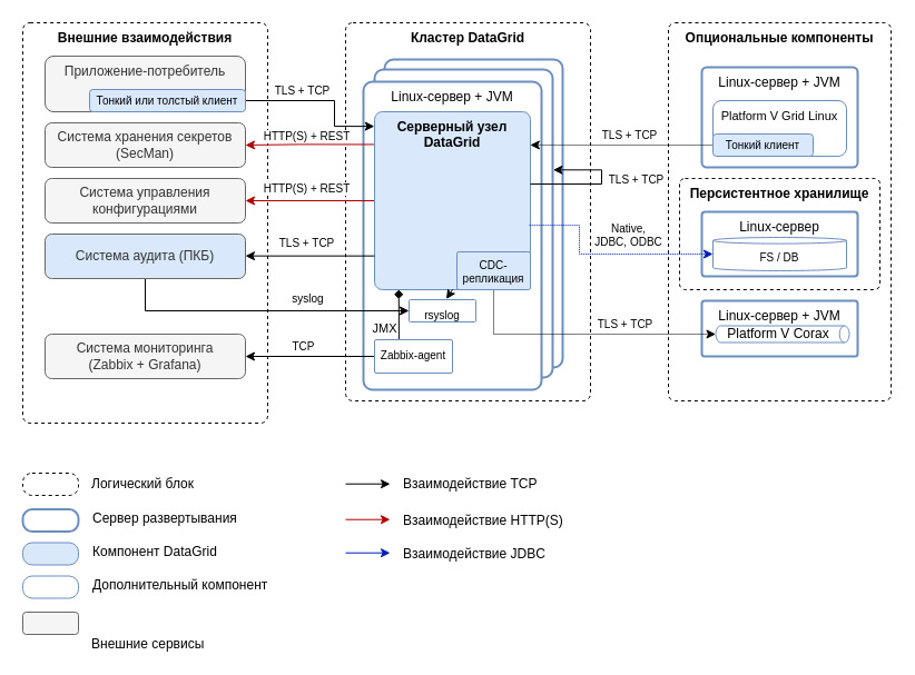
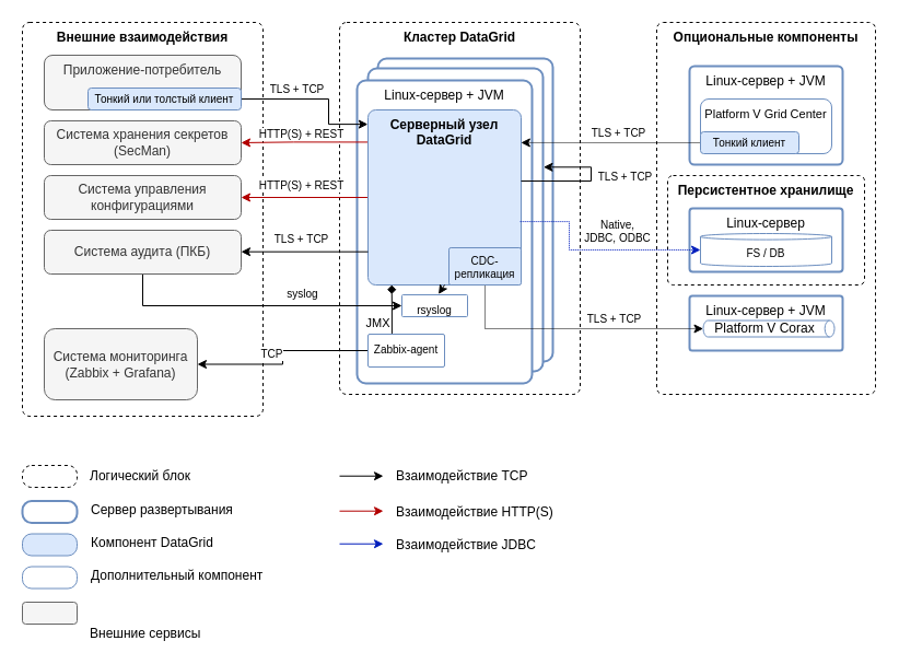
- <mxCell id="23" value="&lt;font style=&quot;font-size: 11px;&quot;&gt;Platform V Grid Linux&lt;/font&gt;" style="rounded=1;whiteSpace=wrap;html=1;verticalAlign=top;fillColor=default;strokeColor=#6c8ebf;" parent="1" vertex="1"><mxGeometry x="640" y="90" width="120" height="50" as="geometry" /></mxCell>
+ <mxCell id="23" value="&lt;font style=&quot;font-size: 11px;&quot;&gt;Platform V Grid Center&lt;/font&gt;" style="rounded=1;whiteSpace=wrap;html=1;verticalAlign=top;fillColor=default;strokeColor=#6c8ebf;" parent="1" vertex="1"><mxGeometry x="640" y="90" width="120" height="50" as="geometry" /></mxCell>
- <mxCell id="27" value="Система аудита (ПКБ)" style="rounded=1;whiteSpace=wrap;html=1;fillColor=#dae8fc;fontColor=#333333;strokeColor=#666666;" parent="1" vertex="1"><mxGeometry x="40" y="210" width="180" height="40" as="geometry" /></mxCell>
+ <mxCell id="27" value="Система аудита (ПКБ)" style="rounded=1;whiteSpace=wrap;html=1;fillColor=#f5f5f5;fontColor=#333333;strokeColor=#666666;" parent="1" vertex="1"><mxGeometry x="40" y="210" width="180" height="40" as="geometry" /></mxCell>
- <mxCell id="21" value="Система мониторинга&lt;br&gt;(Zabbix + Grafana)" style="rounded=1;whiteSpace=wrap;html=1;fillColor=#f5f5f5;fontColor=#333333;strokeColor=#666666;" parent="1" vertex="1"><mxGeometry x="40" y="300" width="180" height="40" as="geometry" /></mxCell>
+ <mxCell id="21" value="Система мониторинга&lt;br&gt;(Zabbix + Grafana)" style="rounded=1;whiteSpace=wrap;html=1;fillColor=#f5f5f5;fontColor=#333333;strokeColor=#666666;" parent="1" vertex="1"><mxGeometry x="40" y="300" width="140" height="65" as="geometry" /></mxCell>
